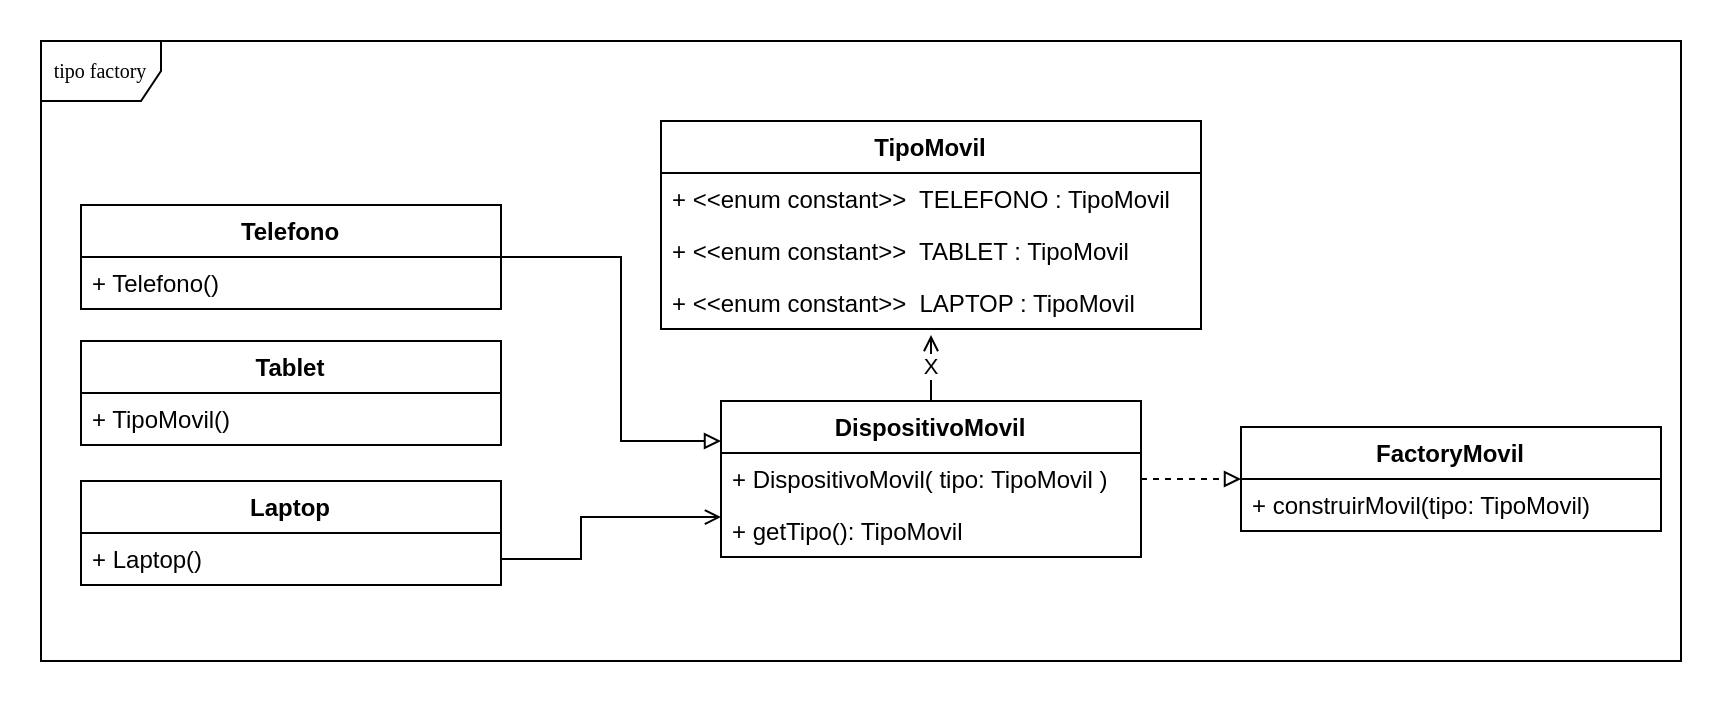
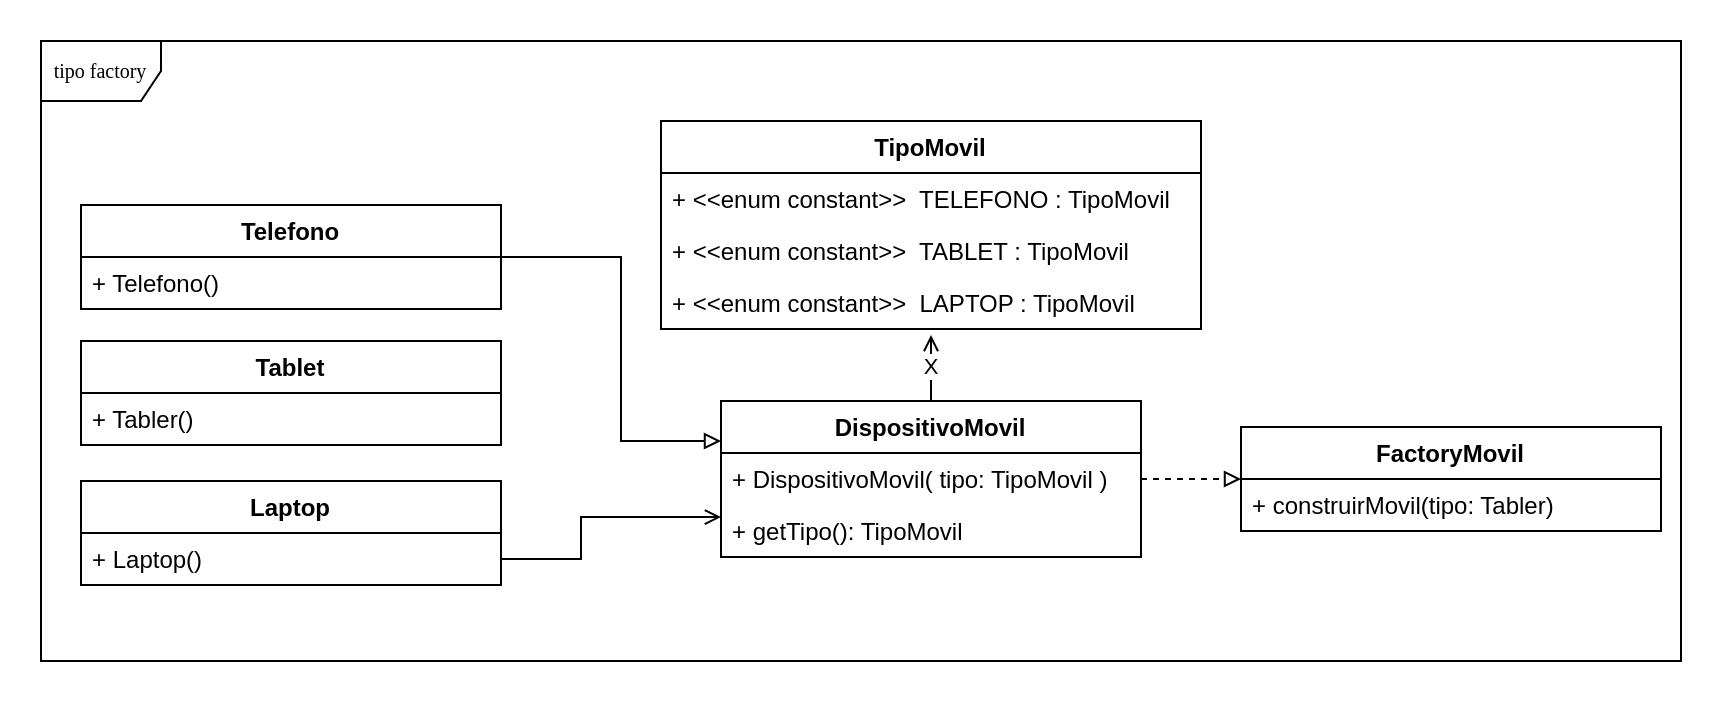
- <mxCell id="16" value="+ TipoMovil()" style="text;strokeColor=none;fillColor=none;align=left;verticalAlign=top;spacingLeft=4;spacingRight=4;overflow=hidden;rotatable=0;points=[[0,0.5],[1,0.5]];portConstraint=eastwest;" vertex="1" parent="15"><mxGeometry y="26" width="210" height="26" as="geometry" /></mxCell>
+ <mxCell id="16" value="+ Tabler()" style="text;strokeColor=none;fillColor=none;align=left;verticalAlign=top;spacingLeft=4;spacingRight=4;overflow=hidden;rotatable=0;points=[[0,0.5],[1,0.5]];portConstraint=eastwest;" vertex="1" parent="15"><mxGeometry y="26" width="210" height="26" as="geometry" /></mxCell>
- <mxCell id="4" value="+ construirMovil(tipo: TipoMovil)" style="text;strokeColor=none;fillColor=none;align=left;verticalAlign=top;spacingLeft=4;spacingRight=4;overflow=hidden;rotatable=0;points=[[0,0.5],[1,0.5]];portConstraint=eastwest;" vertex="1" parent="3"><mxGeometry y="26" width="210" height="26" as="geometry" /></mxCell>
+ <mxCell id="4" value="+ construirMovil(tipo: Tabler)" style="text;strokeColor=none;fillColor=none;align=left;verticalAlign=top;spacingLeft=4;spacingRight=4;overflow=hidden;rotatable=0;points=[[0,0.5],[1,0.5]];portConstraint=eastwest;" vertex="1" parent="3"><mxGeometry y="26" width="210" height="26" as="geometry" /></mxCell>
